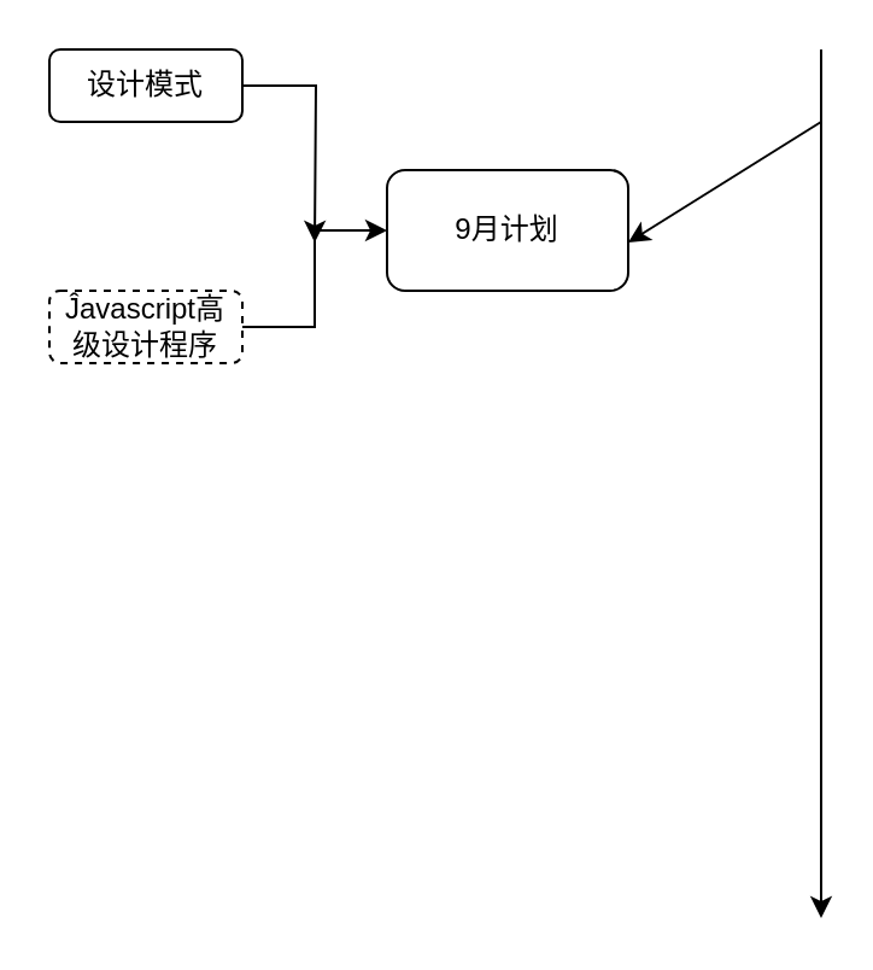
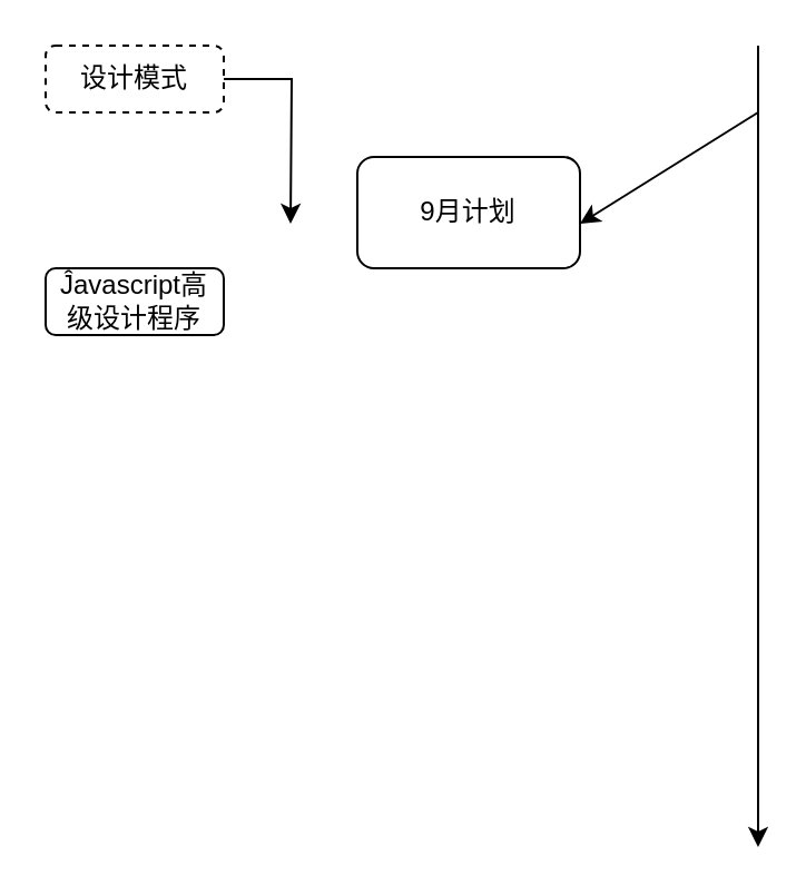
- <mxCell id="6" value="&lt;font style=&quot;vertical-align: inherit&quot;&gt;&lt;font style=&quot;vertical-align: inherit&quot;&gt;设计模式&lt;/font&gt;&lt;/font&gt;" style="rounded=1;whiteSpace=wrap;html=1;" vertex="1" parent="1"><mxGeometry x="20" y="20" width="80" height="30" as="geometry" /></mxCell>
+ <mxCell id="6" value="&lt;font style=&quot;vertical-align: inherit&quot;&gt;&lt;font style=&quot;vertical-align: inherit&quot;&gt;设计模式&lt;/font&gt;&lt;/font&gt;" style="rounded=1;whiteSpace=wrap;html=1;dashed=1;" vertex="1" parent="1"><mxGeometry x="20" y="20" width="80" height="30" as="geometry" /></mxCell>
- <mxCell id="7" value="" style="edgeStyle=orthogonalEdgeStyle;rounded=0;orthogonalLoop=1;jettySize=auto;html=1;" edge="1" parent="1" source="8" target="2"><mxGeometry relative="1" as="geometry" /></mxCell>
- <mxCell id="8" value="&lt;font style=&quot;vertical-align: inherit&quot;&gt;&lt;font style=&quot;vertical-align: inherit&quot;&gt;Ĵavascript高级设计程序&lt;/font&gt;&lt;/font&gt;" style="rounded=1;whiteSpace=wrap;html=1;dashed=1;" vertex="1" parent="1"><mxGeometry x="20" y="120" width="80" height="30" as="geometry" /></mxCell>
+ <mxCell id="8" value="&lt;font style=&quot;vertical-align: inherit&quot;&gt;&lt;font style=&quot;vertical-align: inherit&quot;&gt;Ĵavascript高级设计程序&lt;/font&gt;&lt;/font&gt;" style="rounded=1;whiteSpace=wrap;html=1;" vertex="1" parent="1"><mxGeometry x="20" y="120" width="80" height="30" as="geometry" /></mxCell>
